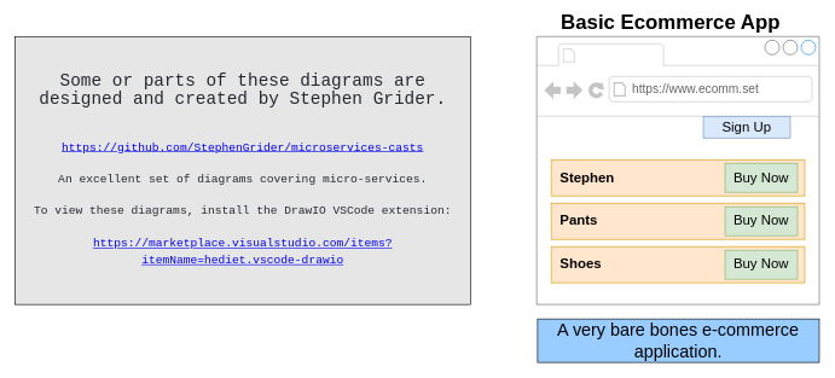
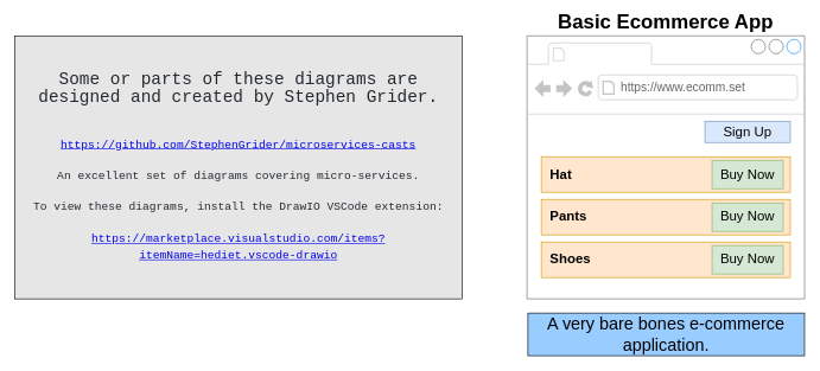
- <mxCell id="11" value="Basic Ecommerce App" style="text;html=1;strokeColor=none;fillColor=none;align=center;verticalAlign=middle;whiteSpace=wrap;rounded=0;shadow=0;fontSize=28;fontStyle=1" parent="1" vertex="1"><mxGeometry x="731.25" y="20" width="387.5" height="20" as="geometry" /></mxCell>
+ <mxCell id="11" value="Basic Ecommerce App" style="text;html=1;strokeColor=none;fillColor=none;align=center;verticalAlign=middle;whiteSpace=wrap;rounded=0;shadow=0;fontSize=28;fontStyle=1" parent="1" vertex="1"><mxGeometry x="741.25" y="20" width="387.5" height="20" as="geometry" /></mxCell>
- <mxCell id="4" value="Sign Up" style="rounded=0;whiteSpace=wrap;html=1;shadow=0;fontSize=19;fillColor=#dae8fc;strokeColor=#6c8ebf;" parent="2" vertex="1"><mxGeometry x="230" y="110" width="120" height="30" as="geometry" /></mxCell>
+ <mxCell id="4" value="Sign Up" style="rounded=0;whiteSpace=wrap;html=1;shadow=0;fontSize=19;fillColor=#dae8fc;strokeColor=#6c8ebf;" parent="2" vertex="1"><mxGeometry x="250" y="120" width="120" height="30" as="geometry" /></mxCell>
- <mxCell id="5" value="&amp;nbsp; Stephen" style="rounded=0;whiteSpace=wrap;html=1;shadow=0;fontSize=19;align=left;fillColor=#ffe6cc;strokeColor=#d79b00;fontStyle=1" parent="2" vertex="1"><mxGeometry x="20" y="170" width="350" height="50" as="geometry" /></mxCell>
+ <mxCell id="5" value="&amp;nbsp; Hat" style="rounded=0;whiteSpace=wrap;html=1;shadow=0;fontSize=19;align=left;fillColor=#ffe6cc;strokeColor=#d79b00;fontStyle=1" parent="2" vertex="1"><mxGeometry x="20" y="170" width="350" height="50" as="geometry" /></mxCell>
